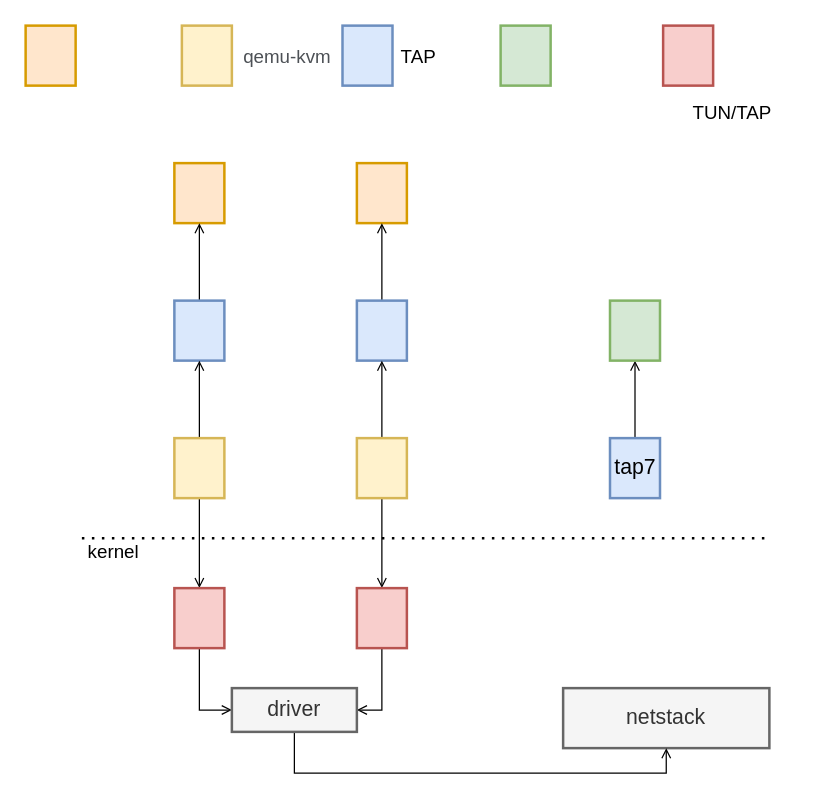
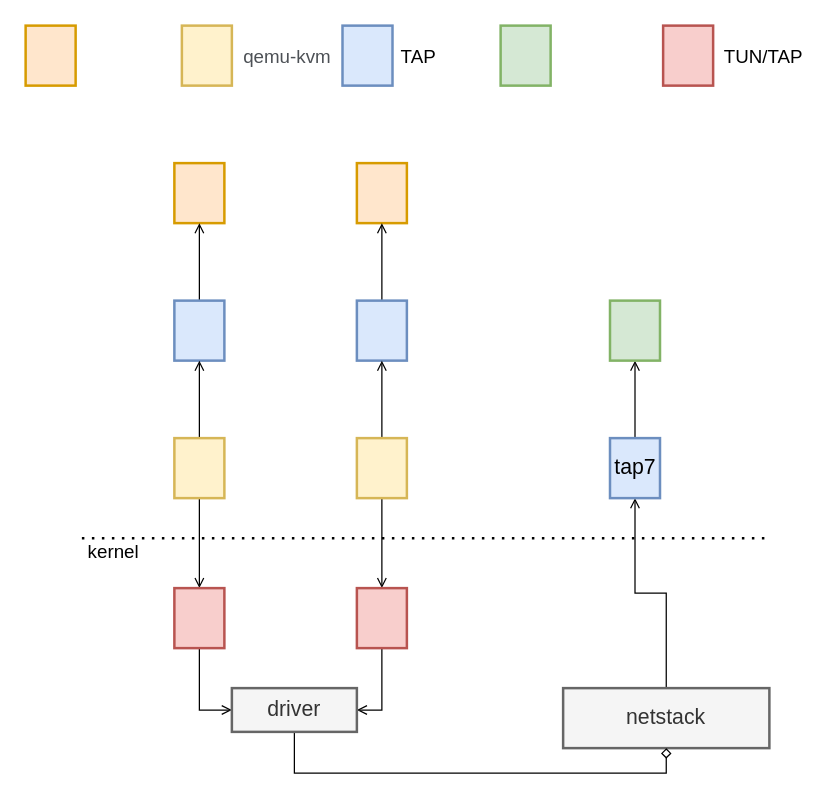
- <mxCell id="9" value="TUN/TAP" style="text;html=1;align=center;verticalAlign=middle;resizable=0;points=[];autosize=1;strokeColor=none;fontSize=15;" parent="1" vertex="1"><mxGeometry x="545" y="79" width="80" height="20" as="geometry" /></mxCell>
+ <mxCell id="9" value="TUN/TAP" style="text;html=1;align=center;verticalAlign=middle;resizable=0;points=[];autosize=1;strokeColor=none;fontSize=15;" parent="1" vertex="1"><mxGeometry x="570" y="34" width="80" height="20" as="geometry" /></mxCell>
+ <mxCell id="28" style="edgeStyle=orthogonalEdgeStyle;rounded=0;orthogonalLoop=1;jettySize=auto;html=1;exitX=0.5;exitY=0;exitDx=0;exitDy=0;entryX=0.5;entryY=1;entryDx=0;entryDy=0;endArrow=open;endFill=0;fontSize=15;" parent="1" source="29" target="33" edge="1"><mxGeometry relative="1" as="geometry" /></mxCell>
- <mxCell id="30" style="edgeStyle=orthogonalEdgeStyle;rounded=0;orthogonalLoop=1;jettySize=auto;html=1;exitX=0.5;exitY=1;exitDx=0;exitDy=0;entryX=0.5;entryY=1;entryDx=0;entryDy=0;endArrow=open;endFill=0;fontSize=15;" parent="1" source="31" target="29" edge="1"><mxGeometry relative="1" as="geometry" /></mxCell>
+ <mxCell id="30" style="edgeStyle=orthogonalEdgeStyle;rounded=0;orthogonalLoop=1;jettySize=auto;html=1;exitX=0.5;exitY=1;exitDx=0;exitDy=0;entryX=0.5;entryY=1;entryDx=0;entryDy=0;endArrow=diamond;endFill=0;fontSize=15;" parent="1" source="31" target="29" edge="1"><mxGeometry relative="1" as="geometry" /></mxCell>
